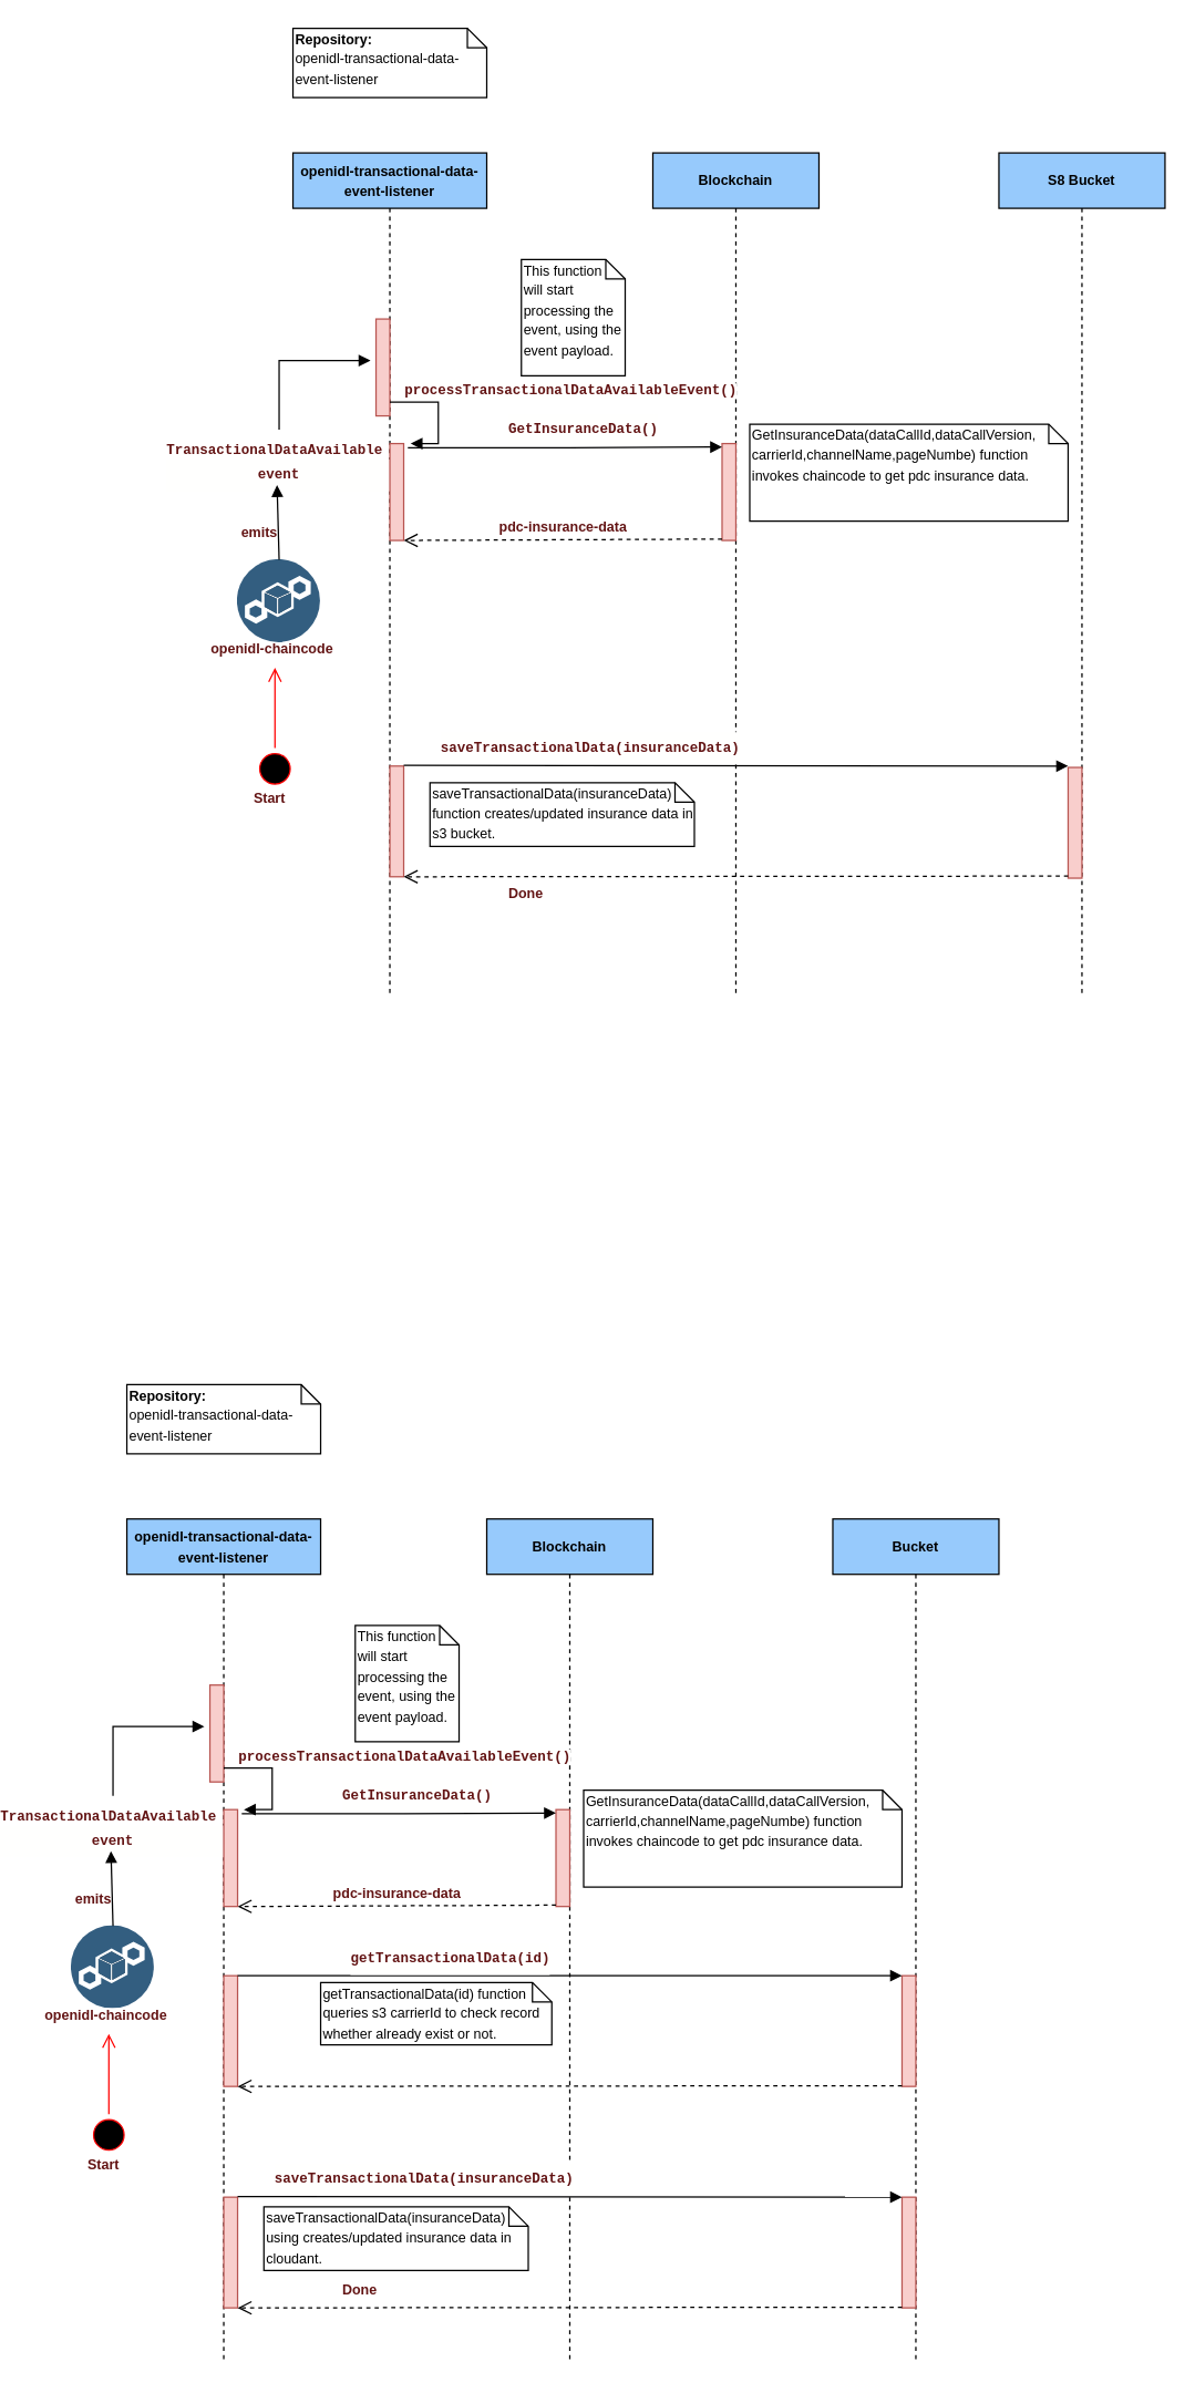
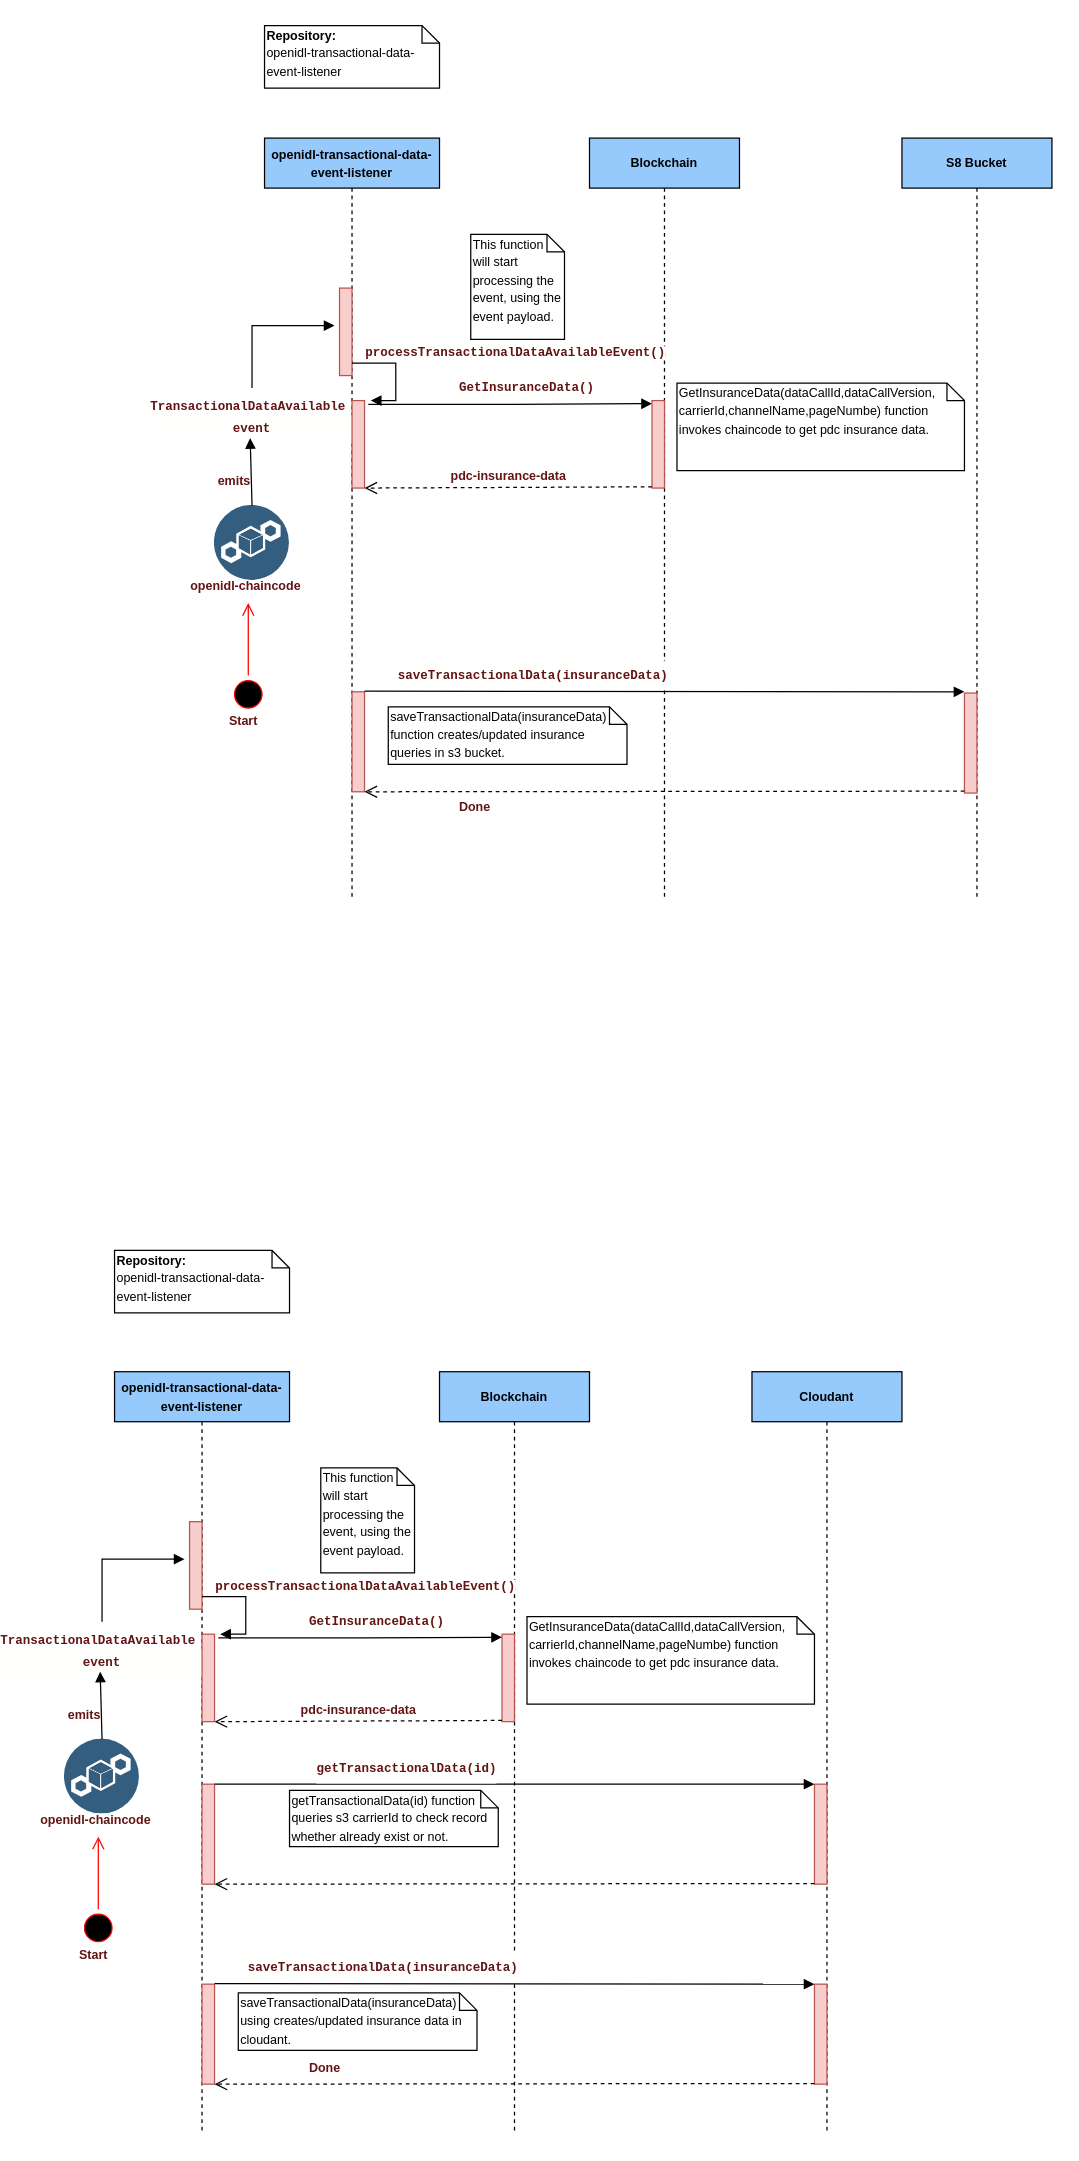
- <mxCell id="62" value="&lt;font style=&quot;font-size: 10px&quot;&gt;saveTransactionalData(insuranceData) function creates/updated insurance data in s3 bucket.&lt;/font&gt;" style="shape=note;whiteSpace=wrap;html=1;size=14;verticalAlign=top;align=left;spacingTop=-6;fillColor=#FFFFFF;" vertex="1" parent="1"><mxGeometry x="309" y="565" width="191" height="46" as="geometry" /></mxCell>
+ <mxCell id="62" value="&lt;font style=&quot;font-size: 10px&quot;&gt;saveTransactionalData(insuranceData) function creates/updated insurance queries in s3 bucket.&lt;/font&gt;" style="shape=note;whiteSpace=wrap;html=1;size=14;verticalAlign=top;align=left;spacingTop=-6;fillColor=#FFFFFF;" vertex="1" parent="1"><mxGeometry x="309" y="565" width="191" height="46" as="geometry" /></mxCell>
- <mxCell id="6" value="&lt;font style=&quot;font-size: 10px&quot;&gt;&lt;b&gt;Bucket&lt;/b&gt;&lt;/font&gt;" style="shape=umlLifeline;perimeter=lifelinePerimeter;whiteSpace=wrap;html=1;container=1;collapsible=0;recursiveResize=0;outlineConnect=0;fillColor=#97CAFC;" parent="1" vertex="1"><mxGeometry x="600" y="1097" width="120" height="610" as="geometry" /></mxCell>
+ <mxCell id="6" value="&lt;font style=&quot;font-size: 10px&quot;&gt;&lt;b&gt;Cloudant&lt;/b&gt;&lt;/font&gt;" style="shape=umlLifeline;perimeter=lifelinePerimeter;whiteSpace=wrap;html=1;container=1;collapsible=0;recursiveResize=0;outlineConnect=0;fillColor=#97CAFC;" parent="1" vertex="1"><mxGeometry x="600" y="1097" width="120" height="610" as="geometry" /></mxCell>
